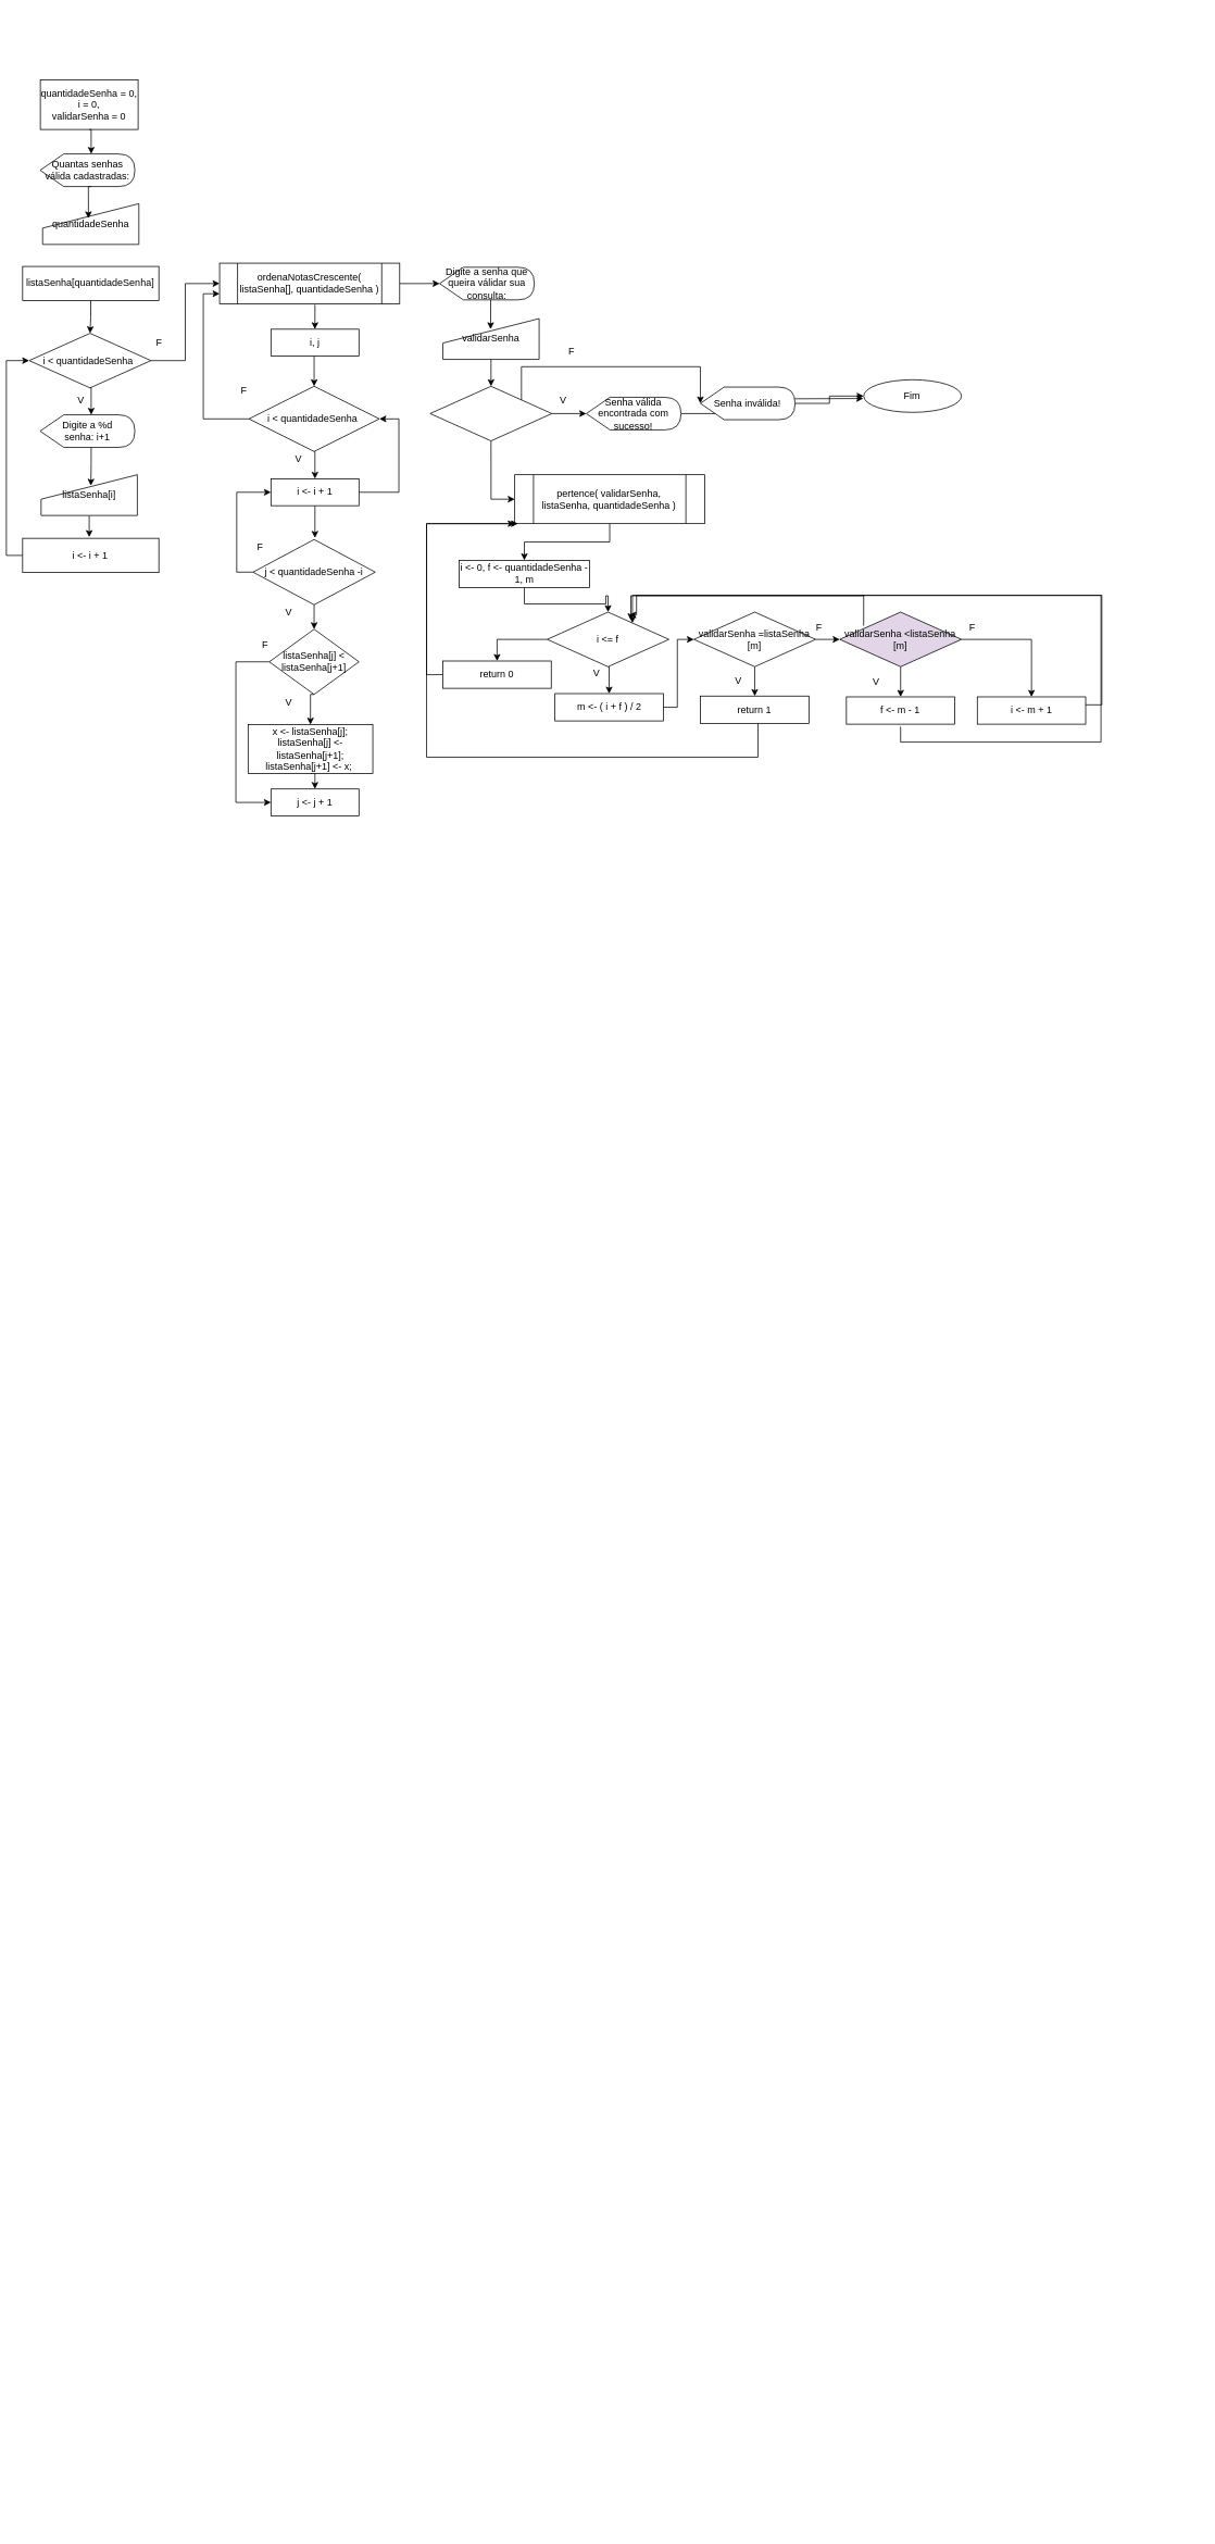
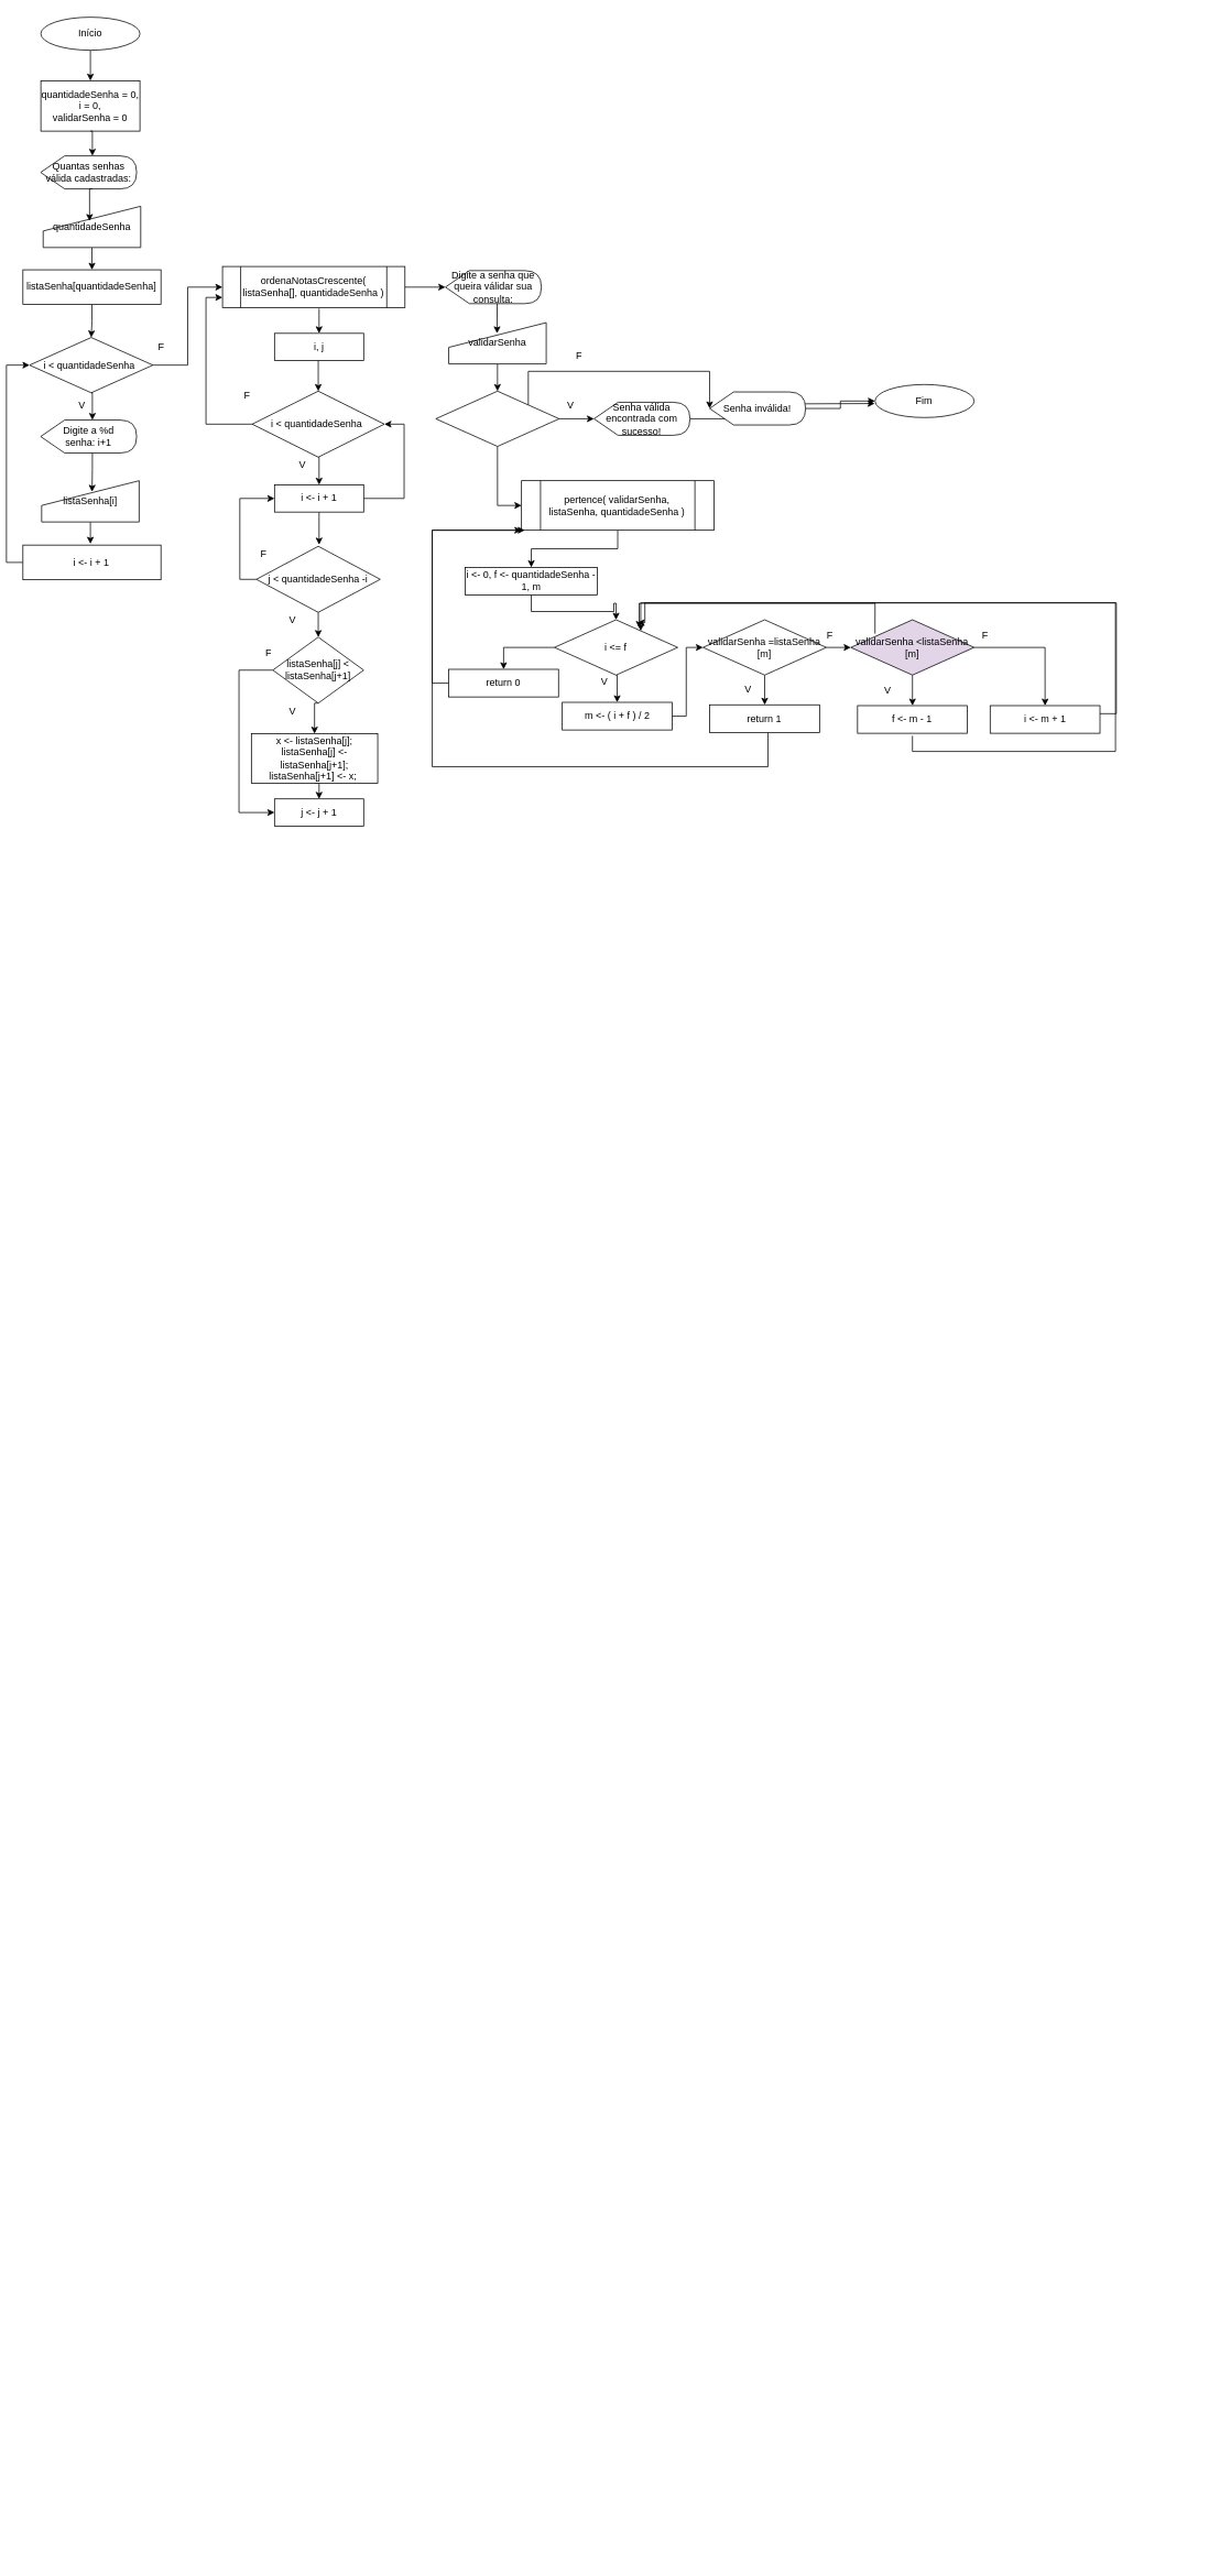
+ <mxCell id="10" value="Início" style="ellipse;whiteSpace=wrap;html=1;" parent="1" vertex="1"><mxGeometry x="42" y="20" width="120" height="40" as="geometry" /></mxCell>
+ <mxCell id="9" style="edgeStyle=orthogonalEdgeStyle;rounded=0;orthogonalLoop=1;jettySize=auto;html=1;exitX=0.5;exitY=1;exitDx=0;exitDy=0;entryX=0.5;entryY=0;entryDx=0;entryDy=0;" parent="1" source="10" target="11" edge="1"><mxGeometry relative="1" as="geometry" /></mxCell>
+ <mxCell id="13" style="edgeStyle=orthogonalEdgeStyle;rounded=0;orthogonalLoop=1;jettySize=auto;html=1;exitX=0.5;exitY=1;exitDx=0;exitDy=0;" parent="1" source="14" target="18" edge="1"><mxGeometry relative="1" as="geometry" /></mxCell>
